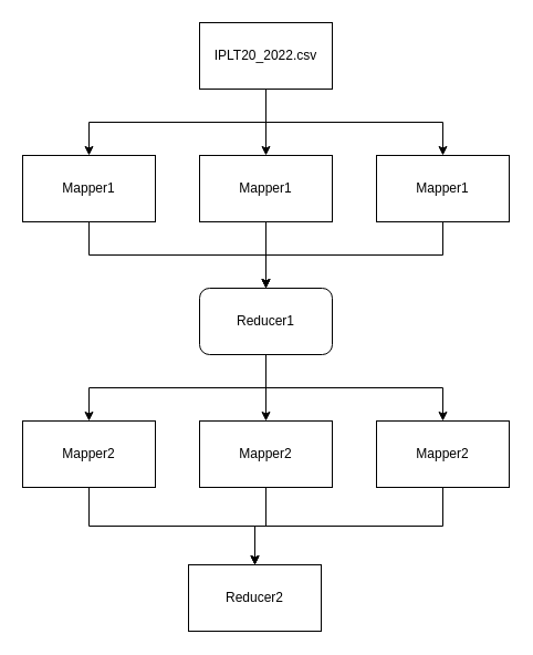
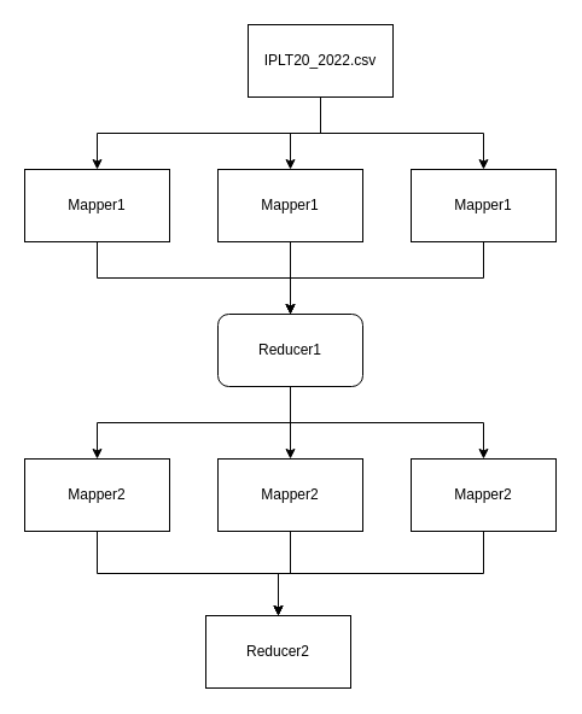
- <mxCell id="5" value="IPLT20_2022.csv" style="rounded=0;whiteSpace=wrap;html=1;" parent="1" vertex="1"><mxGeometry x="180" y="20" width="120" height="60" as="geometry" /></mxCell>
+ <mxCell id="5" value="IPLT20_2022.csv" style="rounded=0;whiteSpace=wrap;html=1;" parent="1" vertex="1"><mxGeometry x="205" y="20" width="120" height="60" as="geometry" /></mxCell>
